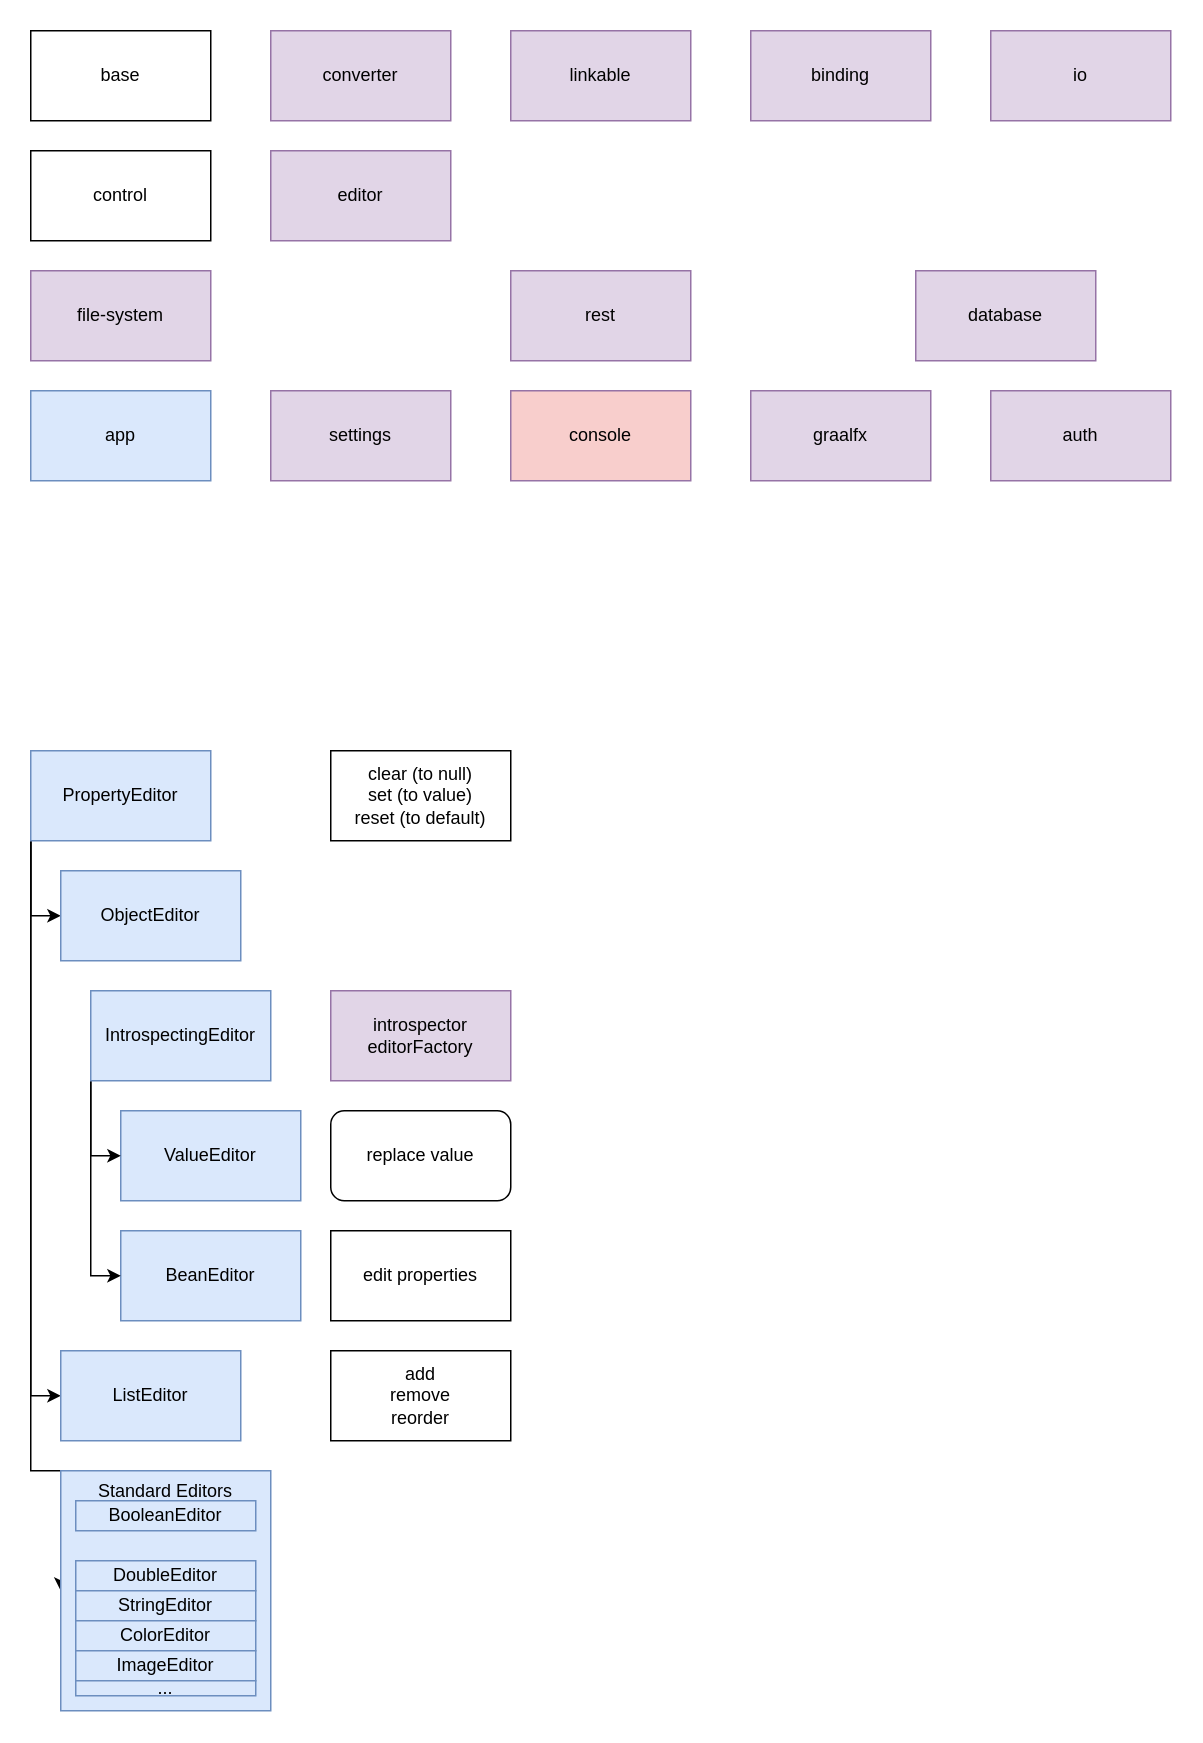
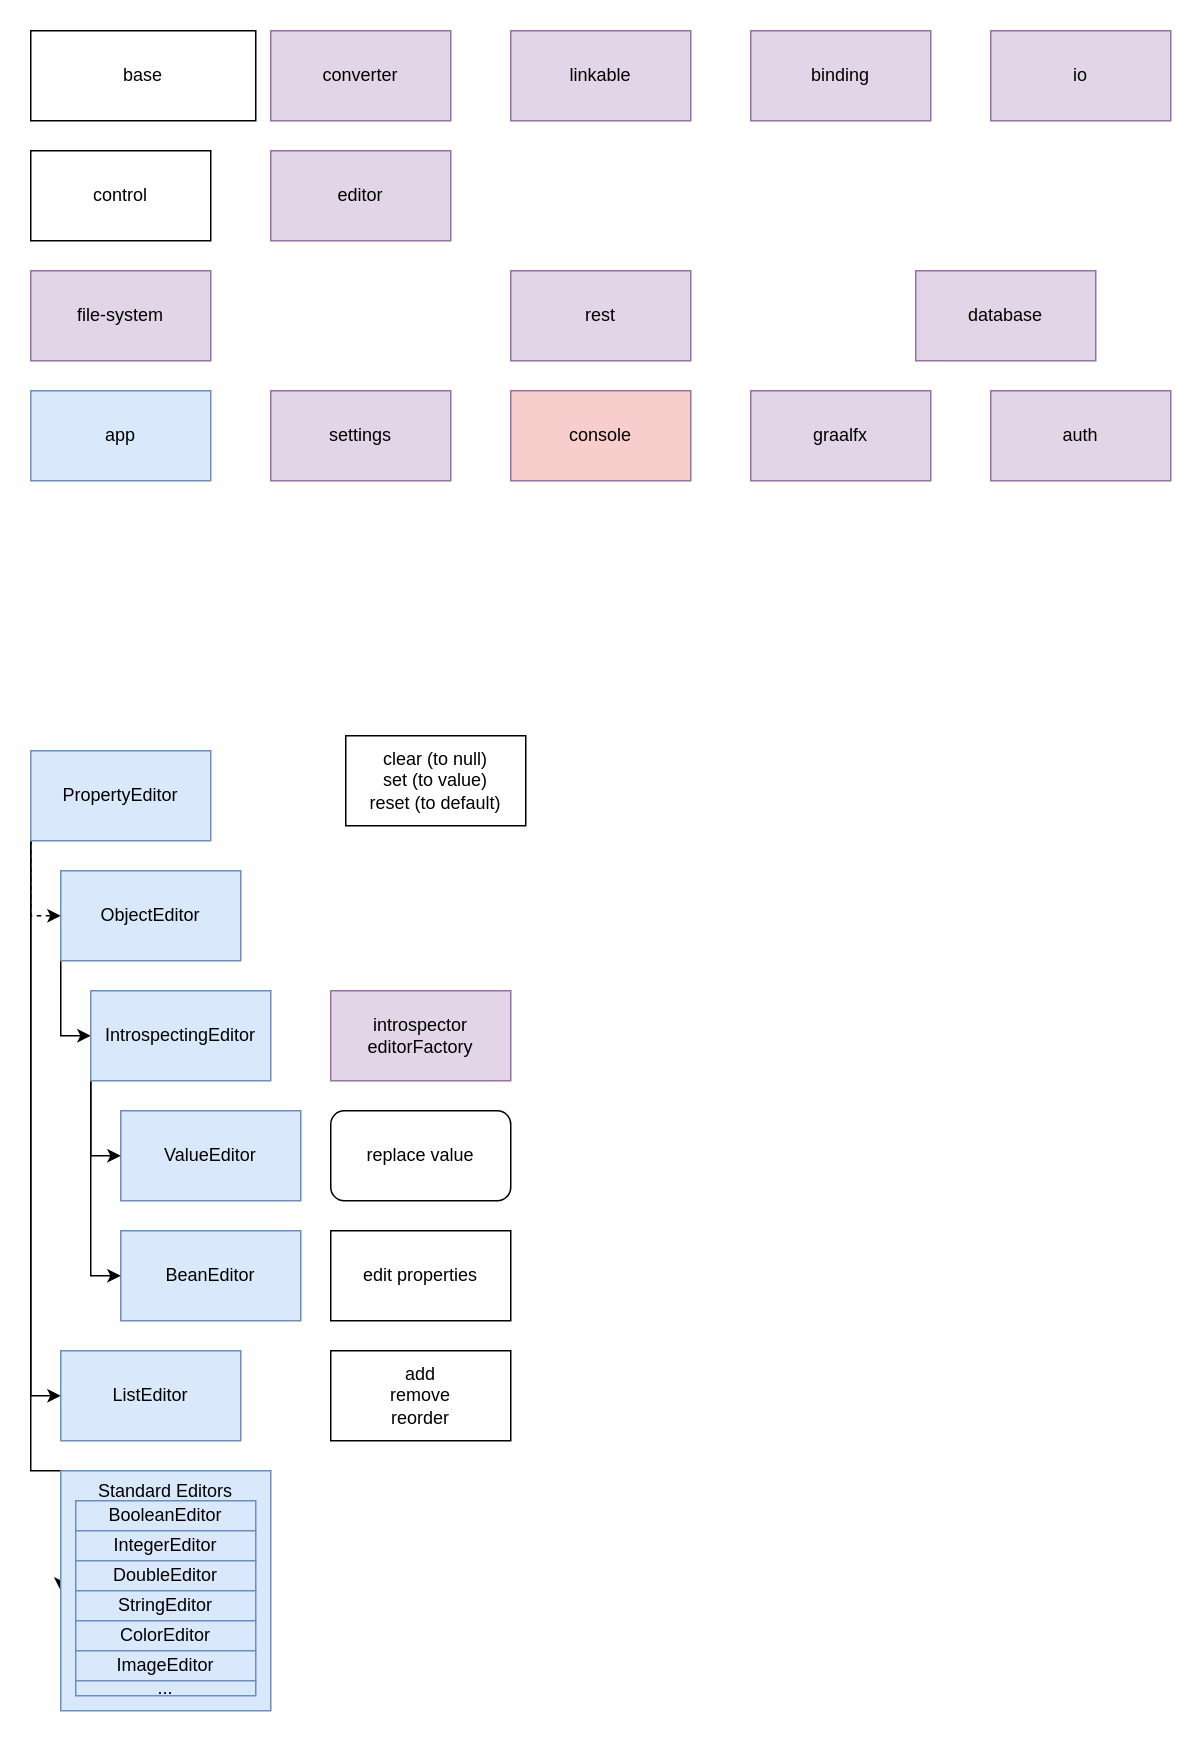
- <mxCell id="3" value="base" style="rounded=0;whiteSpace=wrap;html=1;" parent="1" vertex="1"><mxGeometry x="20" y="20" width="120" height="60" as="geometry" /></mxCell>
+ <mxCell id="3" value="base" style="rounded=0;whiteSpace=wrap;html=1;" parent="1" vertex="1"><mxGeometry x="20" y="20" width="150" height="60" as="geometry" /></mxCell>
- <mxCell id="27" value="clear (to null)&lt;div&gt;set (to value)&lt;br&gt;&lt;div&gt;reset (to default)&lt;/div&gt;&lt;/div&gt;" style="rounded=0;whiteSpace=wrap;html=1;" parent="1" vertex="1"><mxGeometry x="220" y="500" width="120" height="60" as="geometry" /></mxCell>
+ <mxCell id="27" value="clear (to null)&lt;div&gt;set (to value)&lt;br&gt;&lt;div&gt;reset (to default)&lt;/div&gt;&lt;/div&gt;" style="rounded=0;whiteSpace=wrap;html=1;" parent="1" vertex="1"><mxGeometry x="230" y="490" width="120" height="60" as="geometry" /></mxCell>
- <mxCell id="20" style="edgeStyle=orthogonalEdgeStyle;rounded=0;orthogonalLoop=1;jettySize=auto;html=1;entryX=0;entryY=0.5;entryDx=0;entryDy=0;" parent="1" source="21" target="41" edge="1"><mxGeometry relative="1" as="geometry"><Array as="points"><mxPoint x="20" y="610" /></Array></mxGeometry></mxCell>
+ <mxCell id="20" style="edgeStyle=orthogonalEdgeStyle;rounded=0;orthogonalLoop=1;jettySize=auto;html=1;entryX=0;entryY=0.5;entryDx=0;entryDy=0;dashed=1;" parent="1" source="21" target="41" edge="1"><mxGeometry relative="1" as="geometry"><Array as="points"><mxPoint x="20" y="610" /></Array></mxGeometry></mxCell>
+ <mxCell id="17" style="edgeStyle=orthogonalEdgeStyle;rounded=0;orthogonalLoop=1;jettySize=auto;html=1;exitX=0;exitY=1;exitDx=0;exitDy=0;entryX=0;entryY=0.5;entryDx=0;entryDy=0;" parent="1" source="41" target="26" edge="1"><mxGeometry relative="1" as="geometry" /></mxCell>
+ <mxCell id="35" value="IntegerEditor" style="rounded=0;whiteSpace=wrap;html=1;fillColor=#dae8fc;strokeColor=#6c8ebf;" parent="1" vertex="1"><mxGeometry x="50" y="1020" width="120" height="20" as="geometry" /></mxCell>
